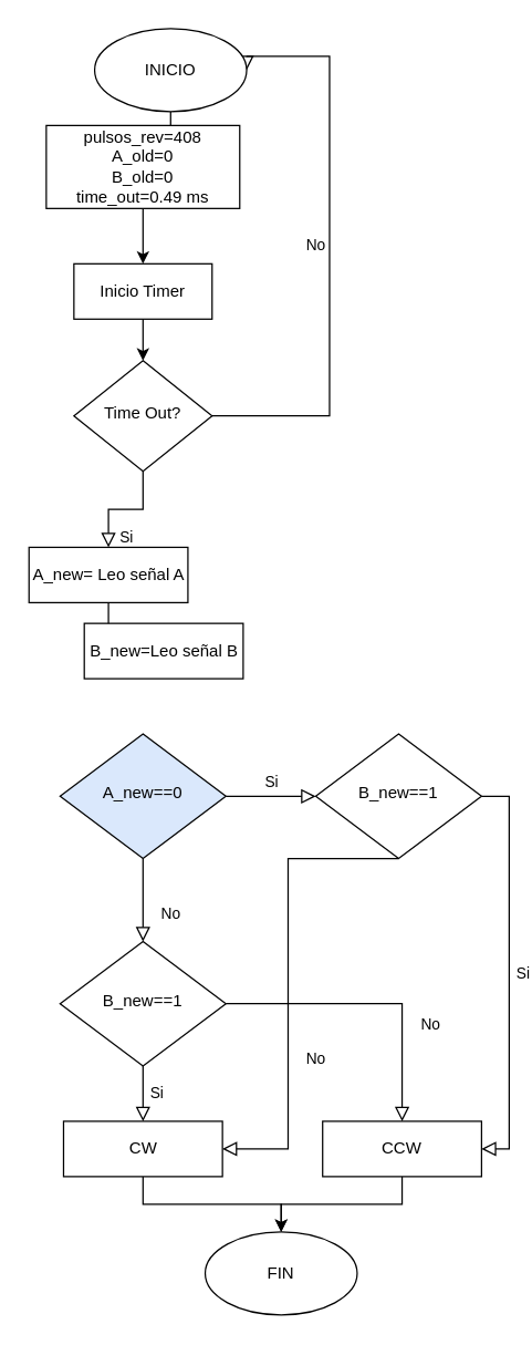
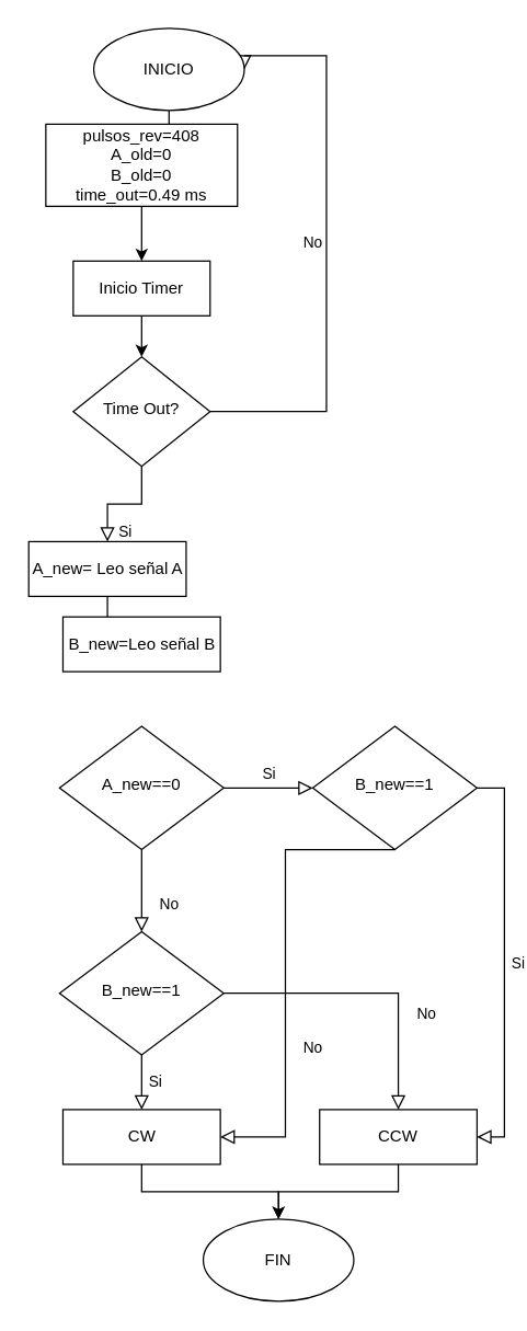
- <mxCell id="16" value="B_new=Leo señal B" style="rounded=0;whiteSpace=wrap;html=1;" vertex="1" parent="1"><mxGeometry x="60.5" y="450" width="115" height="40" as="geometry" /></mxCell>
+ <mxCell id="16" value="B_new=Leo señal B" style="rounded=0;whiteSpace=wrap;html=1;" vertex="1" parent="1"><mxGeometry x="45.5" y="450" width="115" height="40" as="geometry" /></mxCell>
- <mxCell id="7" value="A_new==0" style="rhombus;whiteSpace=wrap;html=1;shadow=0;fontFamily=Helvetica;fontSize=12;align=center;strokeWidth=1;spacing=6;spacingTop=-4;fillColor=#dae8fc;" parent="1" vertex="1"><mxGeometry x="43" y="530" width="120" height="90" as="geometry" /></mxCell>
+ <mxCell id="7" value="A_new==0" style="rhombus;whiteSpace=wrap;html=1;shadow=0;fontFamily=Helvetica;fontSize=12;align=center;strokeWidth=1;spacing=6;spacingTop=-4;" parent="1" vertex="1"><mxGeometry x="43" y="530" width="120" height="90" as="geometry" /></mxCell>
